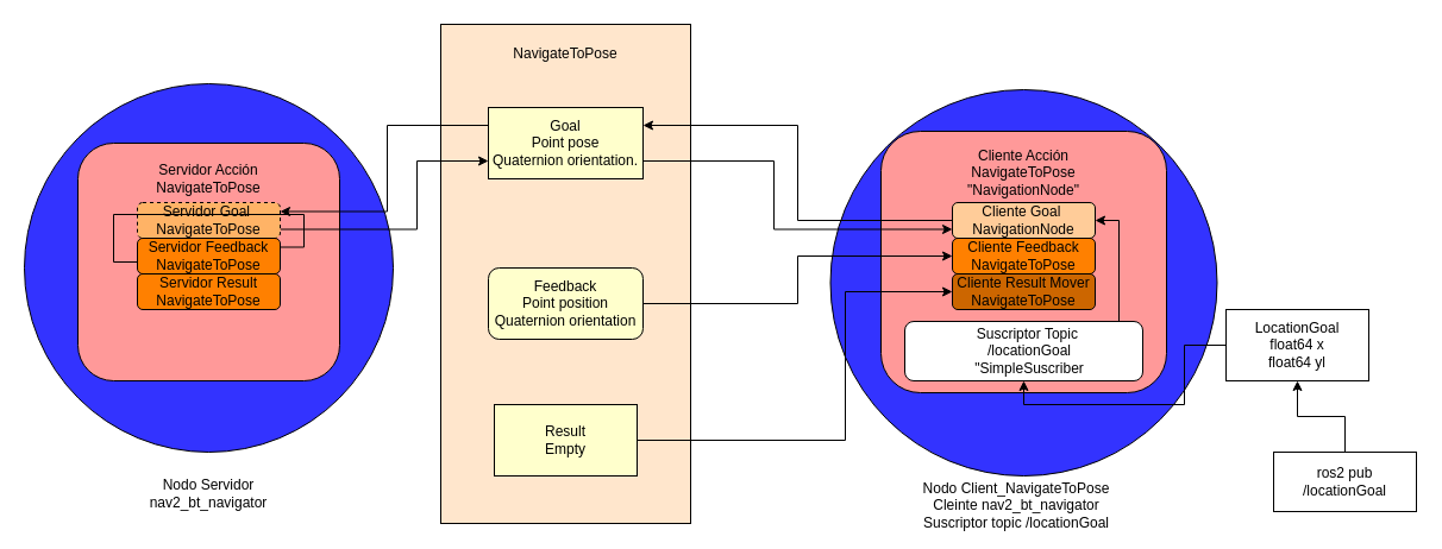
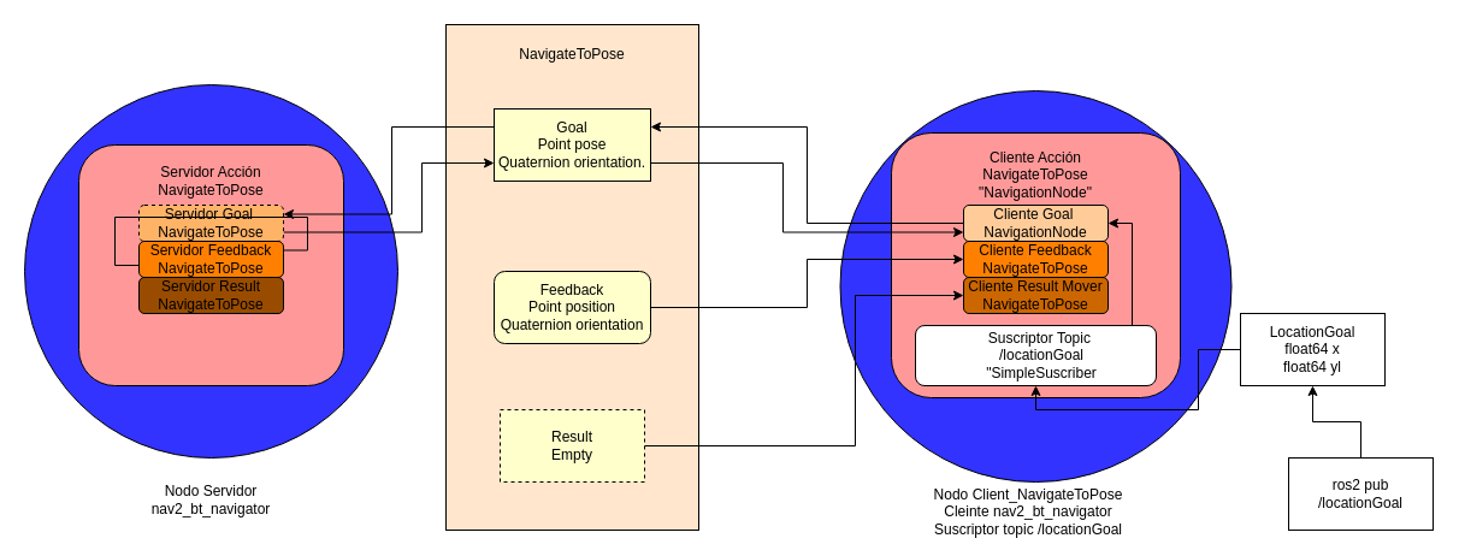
- <mxCell id="18" value="Servidor Result NavigateToPose" style="rounded=1;whiteSpace=wrap;html=1;fillColor=#ff8000;" parent="1" vertex="1"><mxGeometry x="115" y="230" width="120" height="30" as="geometry" /></mxCell>
+ <mxCell id="18" value="Servidor Result NavigateToPose" style="rounded=1;whiteSpace=wrap;html=1;fillColor=#994C00;" parent="1" vertex="1"><mxGeometry x="115" y="230" width="120" height="30" as="geometry" /></mxCell>
- <mxCell id="9" value="&lt;div&gt;Result &lt;br&gt;&lt;/div&gt;&lt;div&gt;Empty&lt;/div&gt;" style="rounded=0;whiteSpace=wrap;html=1;fillColor=#FFFFCC;" parent="1" vertex="1"><mxGeometry x="415" y="340" width="120" height="60" as="geometry" /></mxCell>
+ <mxCell id="9" value="&lt;div&gt;Result &lt;br&gt;&lt;/div&gt;&lt;div&gt;Empty&lt;/div&gt;" style="rounded=0;whiteSpace=wrap;html=1;fillColor=#FFFFCC;dashed=1;" parent="1" vertex="1"><mxGeometry x="415" y="340" width="120" height="60" as="geometry" /></mxCell>
- <mxCell id="34" value="ros2 pub /locationGoal" style="rounded=0;whiteSpace=wrap;html=1;" vertex="1" parent="1"><mxGeometry x="1070" y="380" width="120" height="50" as="geometry" /></mxCell>
+ <mxCell id="34" value="ros2 pub /locationGoal" style="rounded=0;whiteSpace=wrap;html=1;" vertex="1" parent="1"><mxGeometry x="1070" y="380" width="120" height="60" as="geometry" /></mxCell>
